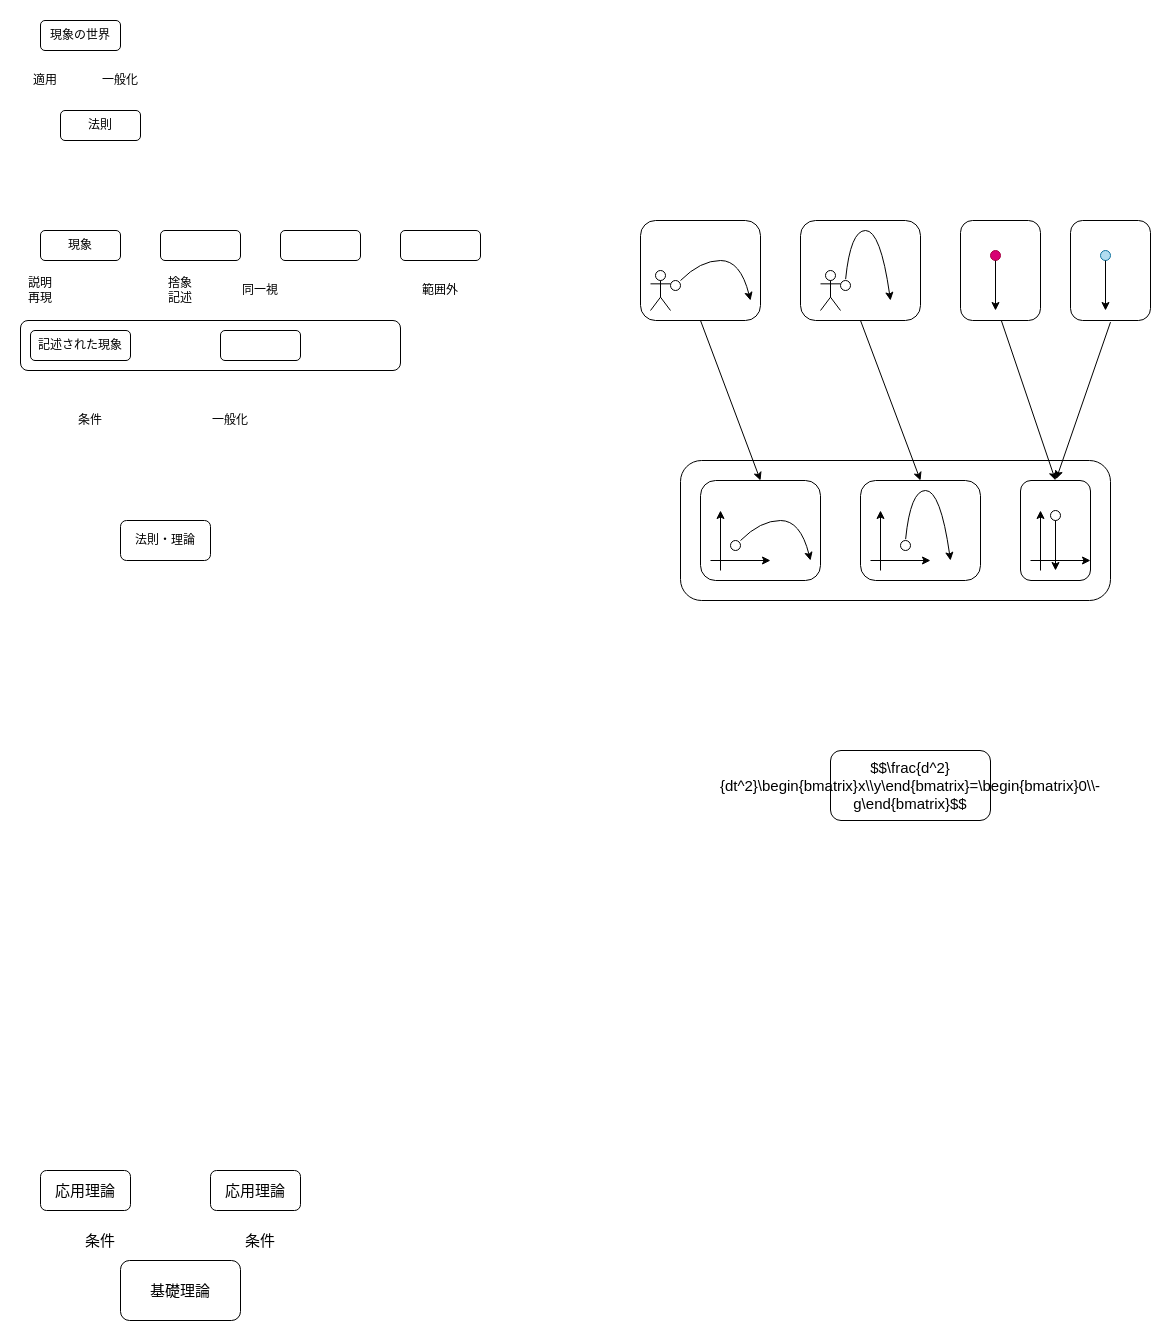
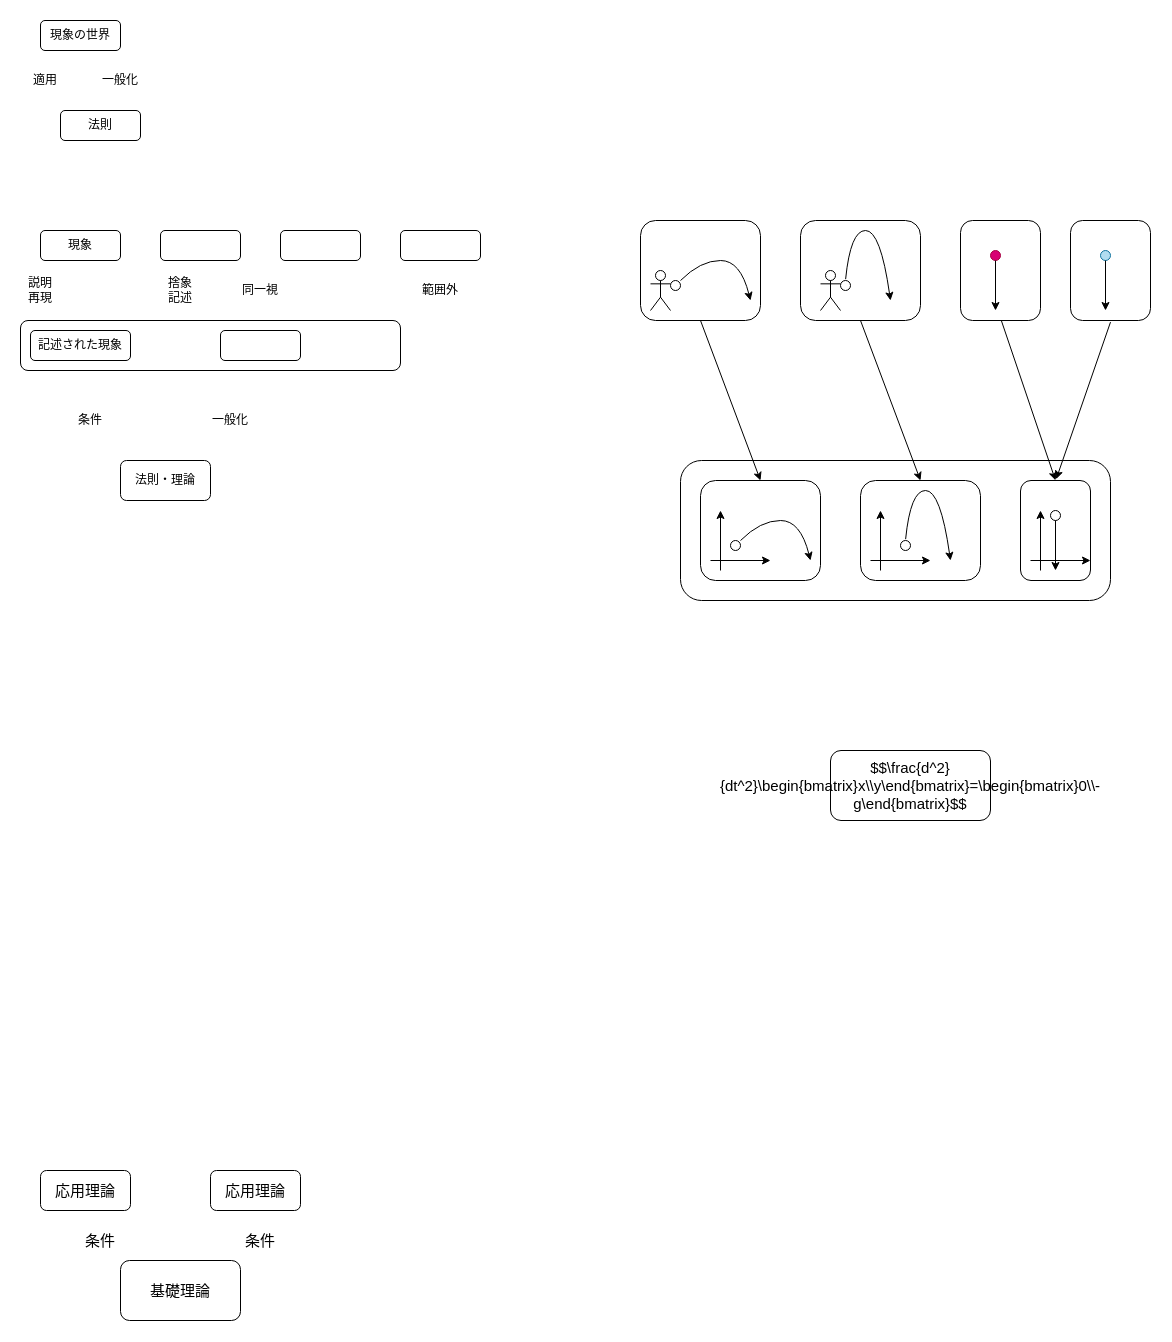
- <mxCell id="18" value="法則・理論" style="rounded=1;whiteSpace=wrap;html=1;fillColor=none;align=center;" vertex="1" parent="1"><mxGeometry x="120" y="520" width="90" height="40" as="geometry" /></mxCell>
+ <mxCell id="18" value="法則・理論" style="rounded=1;whiteSpace=wrap;html=1;fillColor=none;align=center;" vertex="1" parent="1"><mxGeometry x="120" y="460" width="90" height="40" as="geometry" /></mxCell>
